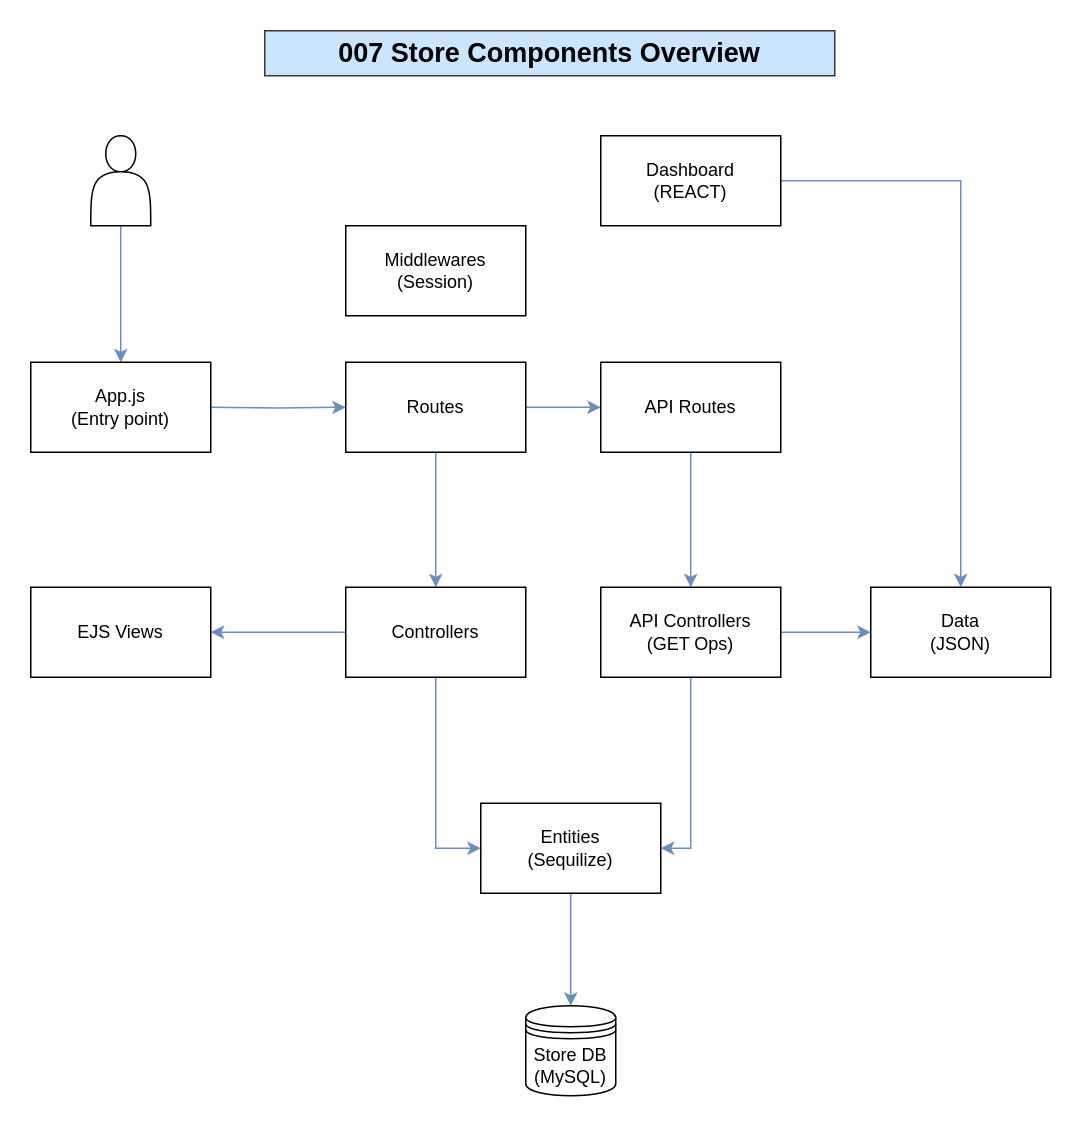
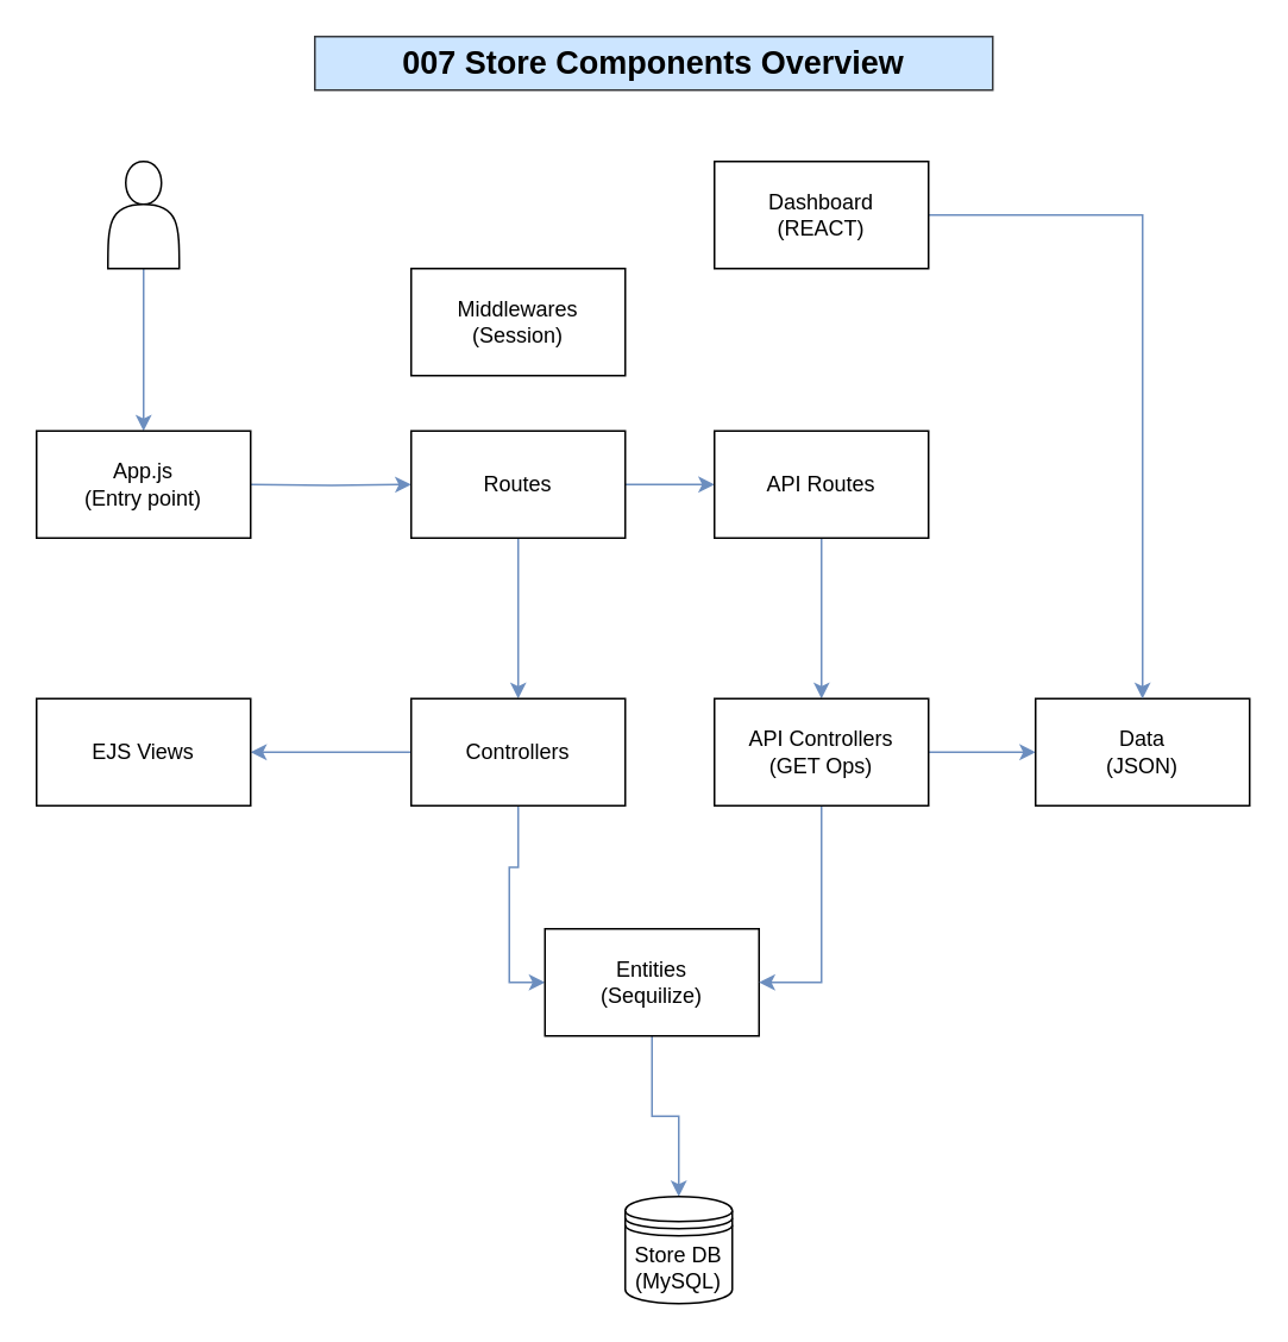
- <mxCell id="12" value="Entities&lt;br&gt;(Sequilize)" style="rounded=0;whiteSpace=wrap;html=1;" parent="1" vertex="1"><mxGeometry x="320" y="535" width="120" height="60" as="geometry" /></mxCell>
+ <mxCell id="12" value="Entities&lt;br&gt;(Sequilize)" style="rounded=0;whiteSpace=wrap;html=1;" parent="1" vertex="1"><mxGeometry x="305" y="520" width="120" height="60" as="geometry" /></mxCell>
